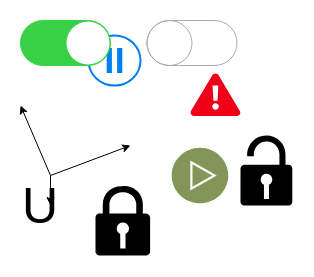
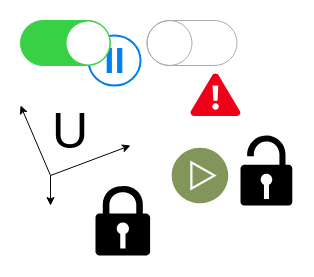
- <mxCell id="5" value="&lt;font style=&quot;font-size: 50px;&quot;&gt;U&lt;/font&gt;" style="text;html=1;strokeColor=none;fillColor=none;align=center;verticalAlign=middle;whiteSpace=wrap;rounded=0;" parent="1" vertex="1"><mxGeometry x="10" y="190" width="60" height="30" as="geometry" /></mxCell>
+ <mxCell id="5" value="&lt;font style=&quot;font-size: 50px;&quot;&gt;U&lt;/font&gt;" style="text;html=1;strokeColor=none;fillColor=none;align=center;verticalAlign=middle;whiteSpace=wrap;rounded=0;" parent="1" vertex="1"><mxGeometry x="40" y="115" width="60" height="30" as="geometry" /></mxCell>
